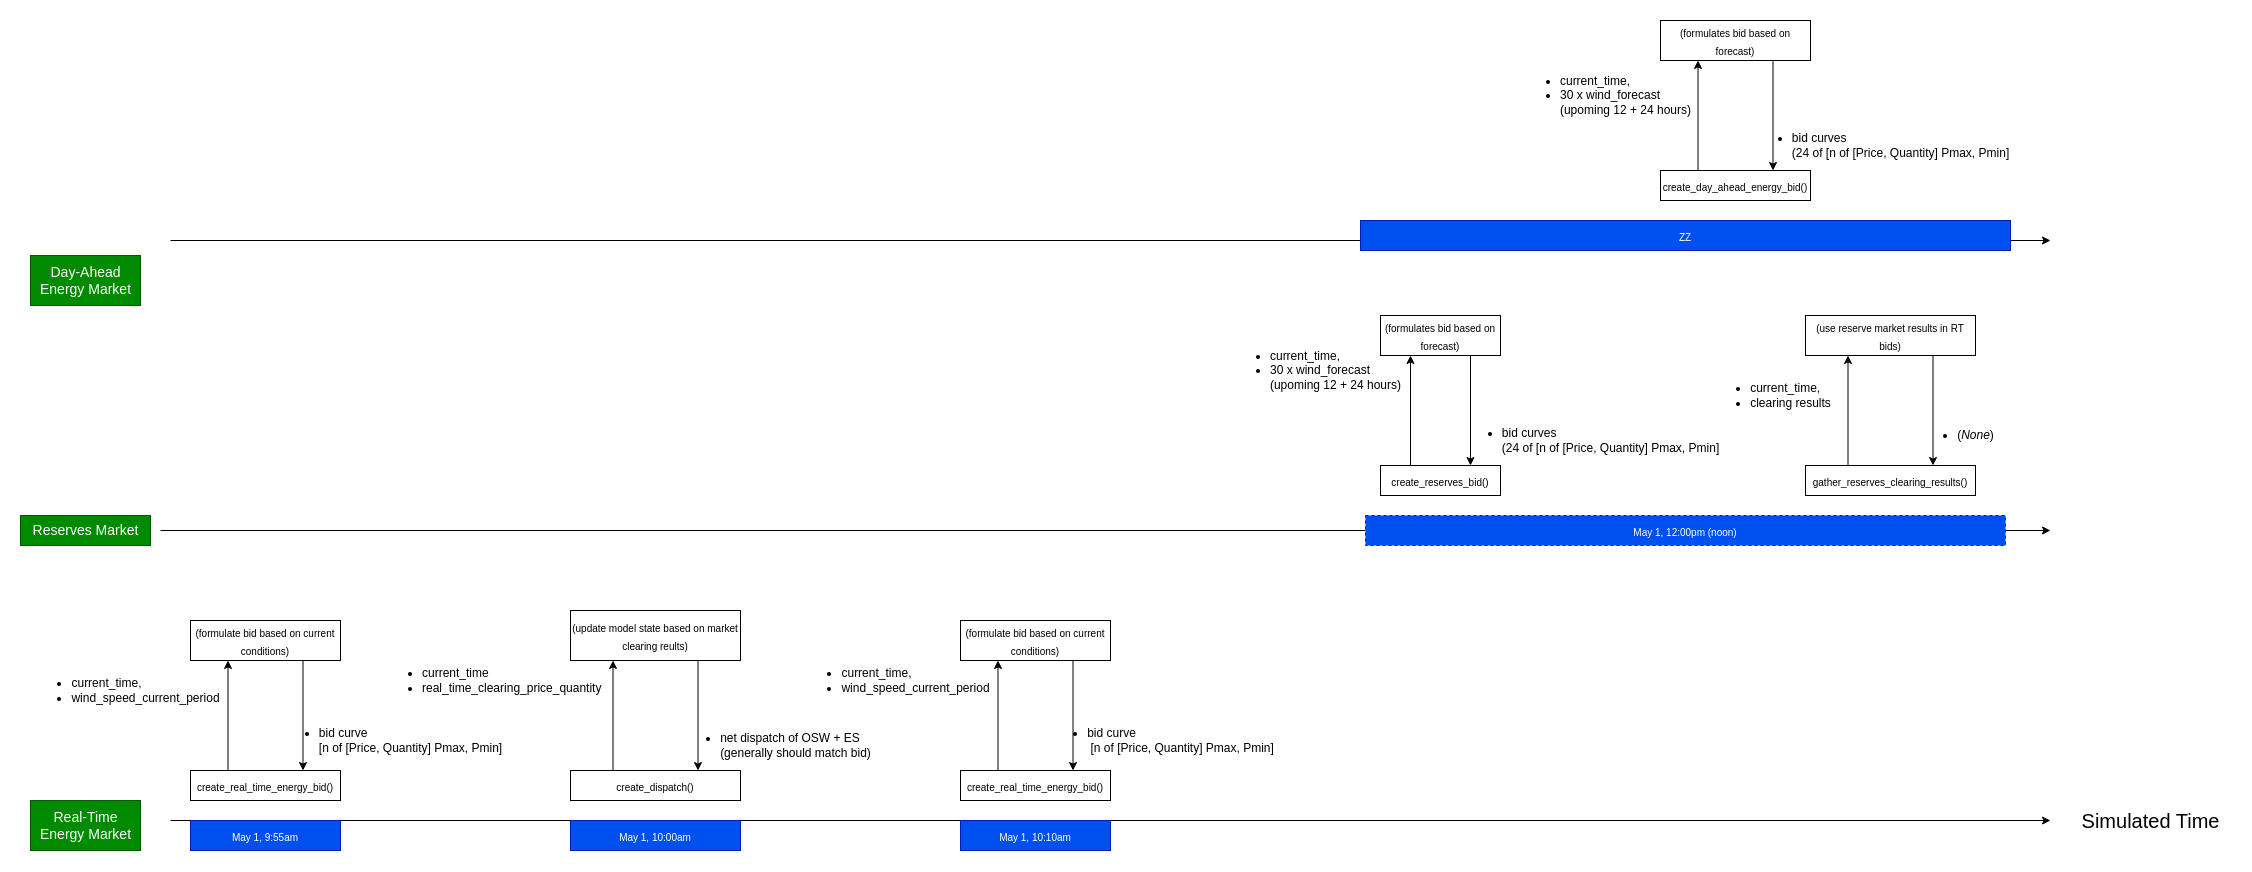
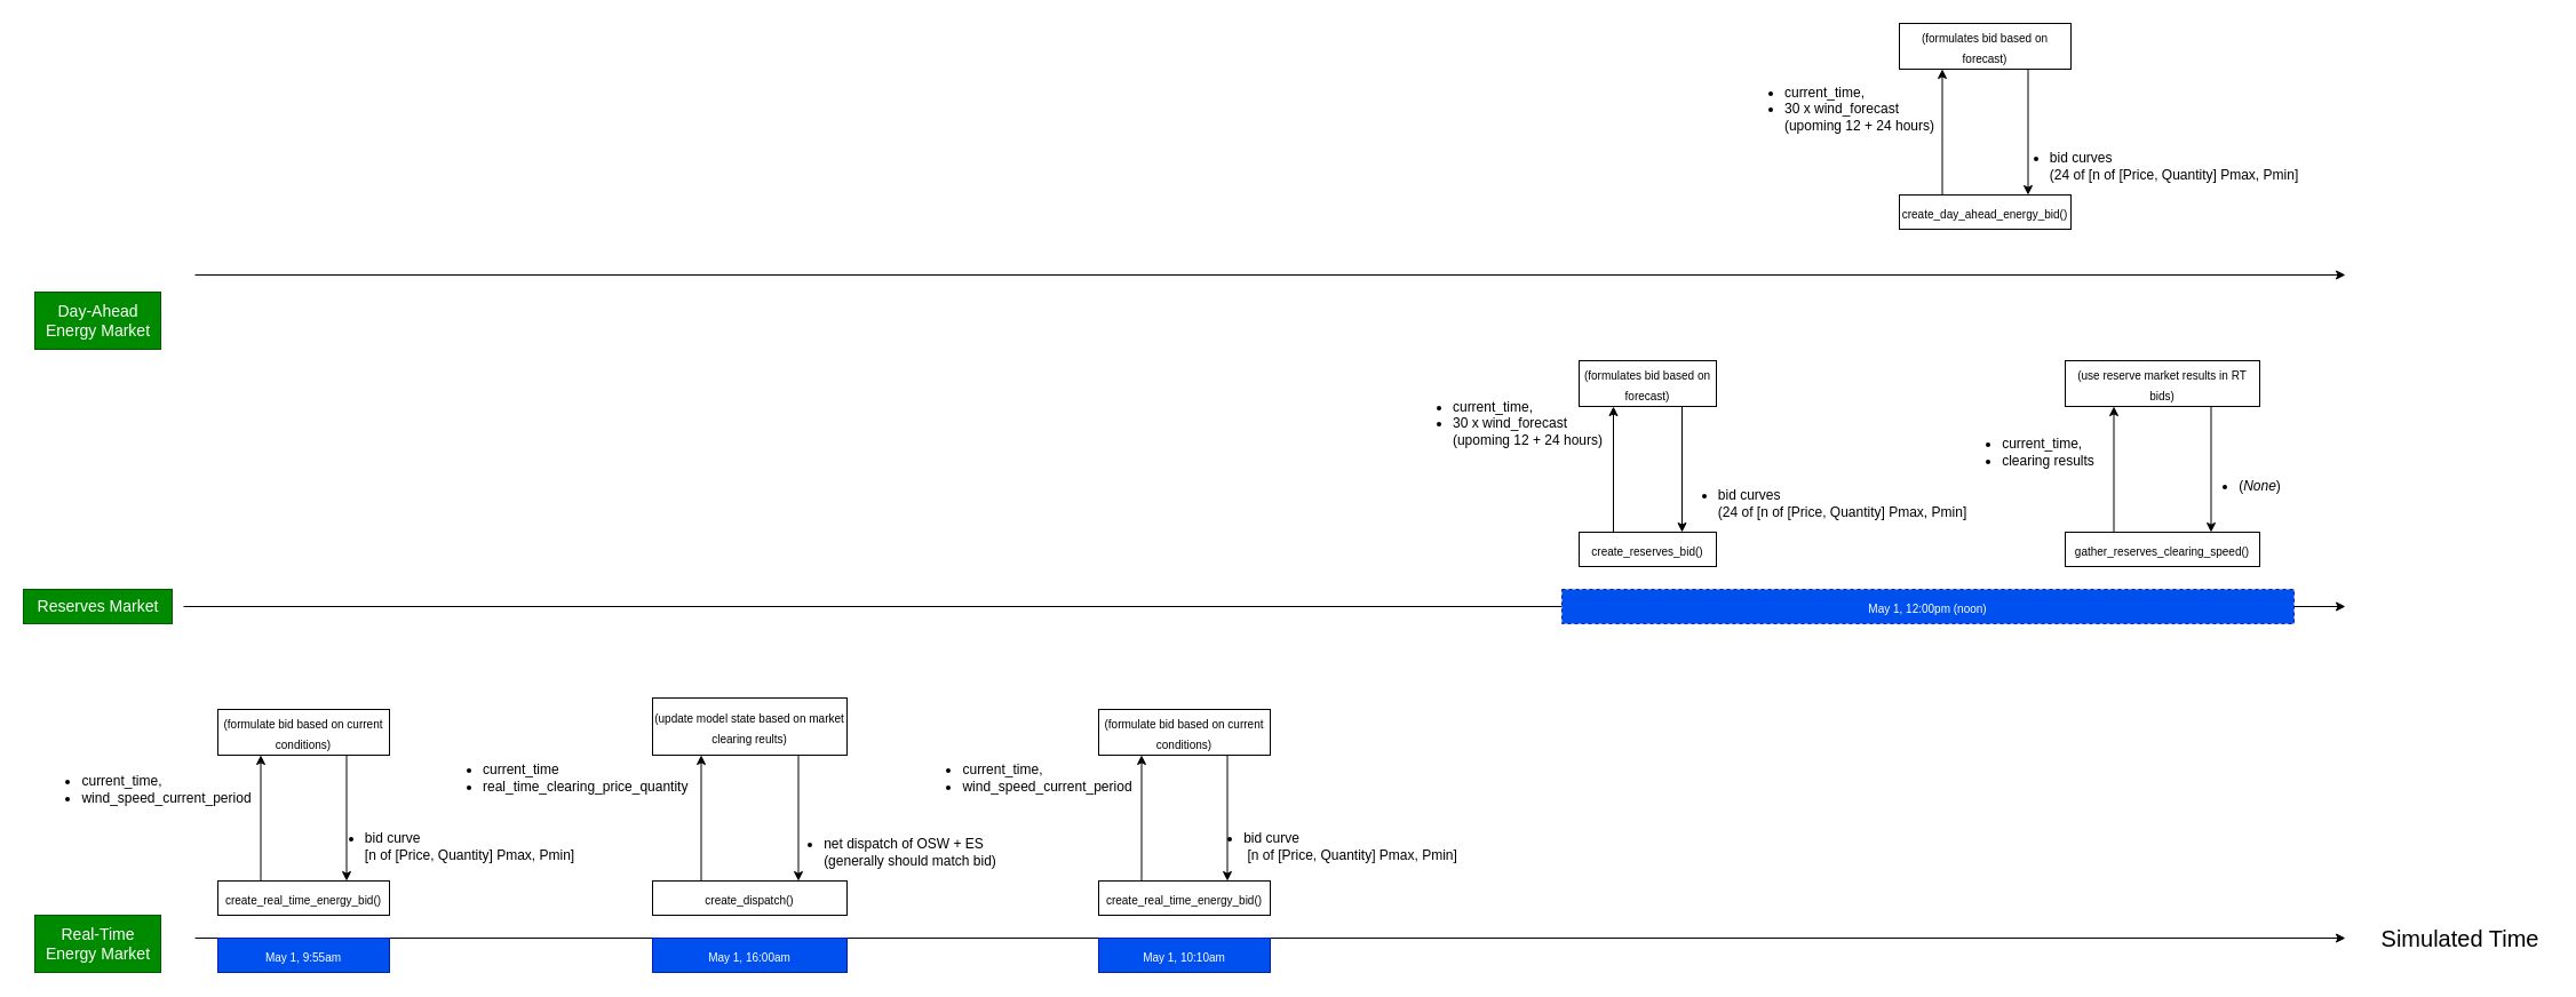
- <mxCell id="4" value="&lt;font size=&quot;1&quot;&gt;ZZ&lt;/font&gt;" style="whiteSpace=wrap;html=1;fontSize=15;fillColor=#0050ef;fontColor=#ffffff;strokeColor=#001DBC;" parent="1" vertex="1"><mxGeometry x="1360" y="220" width="650" height="30" as="geometry" /></mxCell>
- <mxCell id="40" value="&lt;div style=&quot;text-align: left;&quot;&gt;&lt;ul style=&quot;font-size: 12px;&quot;&gt;&lt;li&gt;(&lt;i&gt;None&lt;/i&gt;)&lt;/li&gt;&lt;/ul&gt;&lt;/div&gt;" style="text;html=1;align=center;verticalAlign=middle;resizable=0;points=[];autosize=1;strokeColor=none;fillColor=none;fontSize=14;" parent="1" vertex="1"><mxGeometry x="1905" y="405" width="100" height="60" as="geometry" /></mxCell>
+ <mxCell id="40" value="&lt;div style=&quot;text-align: left;&quot;&gt;&lt;ul style=&quot;font-size: 12px;&quot;&gt;&lt;li&gt;(&lt;i&gt;None&lt;/i&gt;)&lt;/li&gt;&lt;/ul&gt;&lt;/div&gt;" style="text;html=1;align=center;verticalAlign=middle;resizable=0;points=[];autosize=1;strokeColor=none;fillColor=none;fontSize=14;" parent="1" vertex="1"><mxGeometry x="1905" y="395" width="100" height="60" as="geometry" /></mxCell>
- <mxCell id="19" value="&lt;font size=&quot;1&quot;&gt;gather_reserves_clearing_results()&lt;/font&gt;" style="whiteSpace=wrap;html=1;fontSize=15;" parent="1" vertex="1"><mxGeometry x="1805" y="465" width="170" height="30" as="geometry" /></mxCell>
+ <mxCell id="19" value="&lt;font size=&quot;1&quot;&gt;gather_reserves_clearing_speed()&lt;/font&gt;" style="whiteSpace=wrap;html=1;fontSize=15;" parent="1" vertex="1"><mxGeometry x="1805" y="465" width="170" height="30" as="geometry" /></mxCell>
- <mxCell id="33" value="&lt;font size=&quot;1&quot;&gt;May 1, 10:00am&lt;/font&gt;" style="whiteSpace=wrap;html=1;fontSize=15;fillColor=#0050ef;fontColor=#ffffff;strokeColor=#001DBC;" parent="1" vertex="1"><mxGeometry x="570" y="820" width="170" height="30" as="geometry" /></mxCell>
+ <mxCell id="33" value="&lt;font size=&quot;1&quot;&gt;May 1, 16:00am&lt;/font&gt;" style="whiteSpace=wrap;html=1;fontSize=15;fillColor=#0050ef;fontColor=#ffffff;strokeColor=#001DBC;" parent="1" vertex="1"><mxGeometry x="570" y="820" width="170" height="30" as="geometry" /></mxCell>
